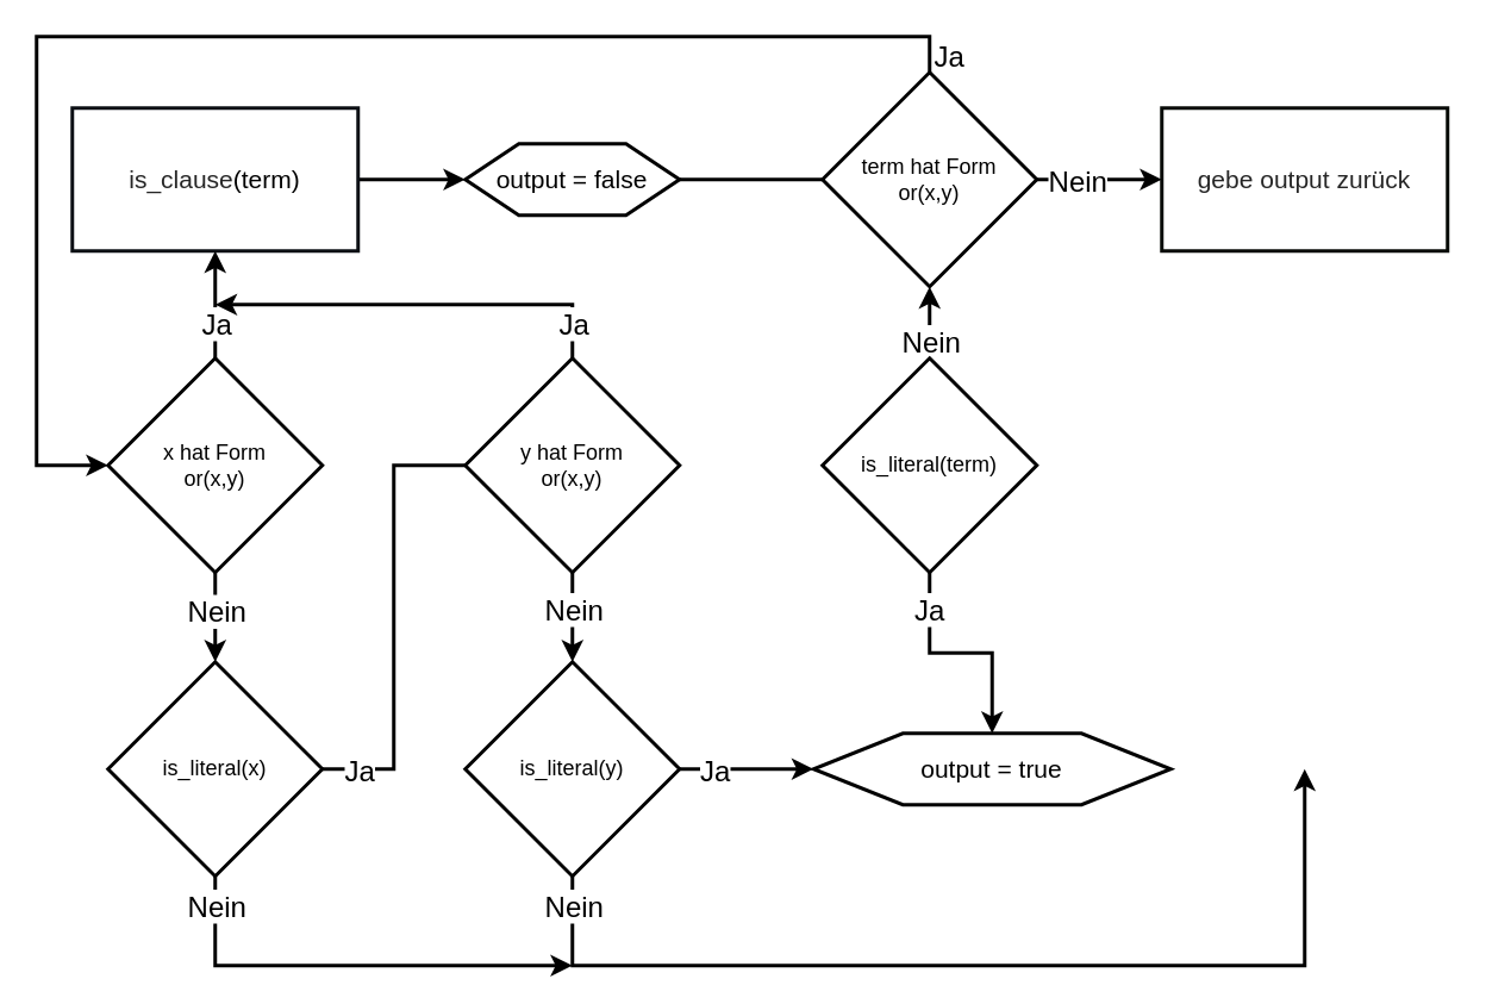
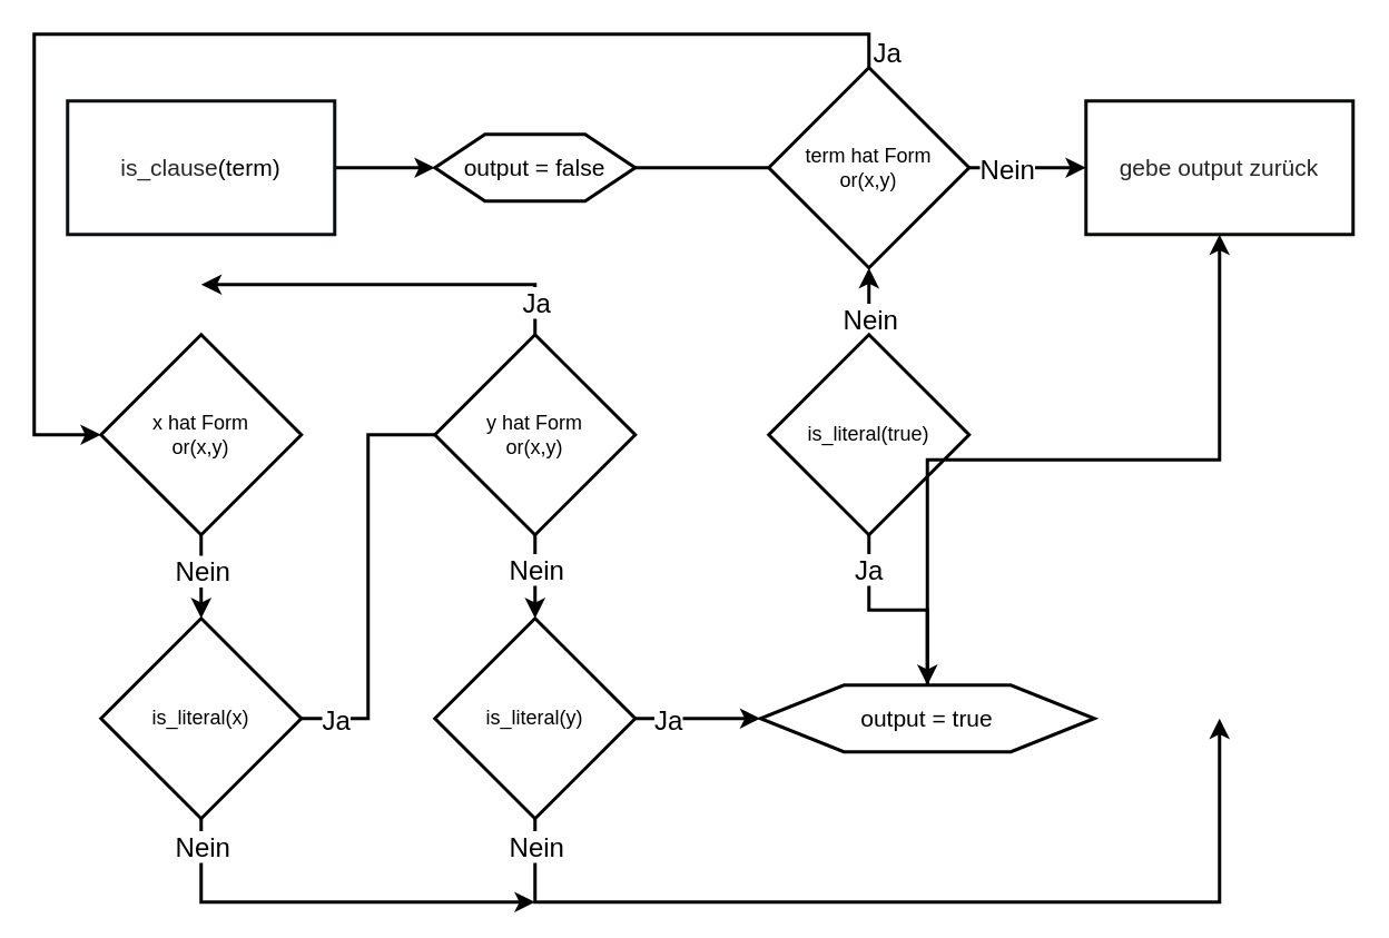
- <mxCell id="14" style="edgeStyle=orthogonalEdgeStyle;rounded=0;orthogonalLoop=1;jettySize=auto;html=1;startArrow=none;startFill=0;endArrow=classic;endFill=1;strokeWidth=2;entryX=0.5;entryY=1;entryDx=0;entryDy=0;" parent="1" source="16" target="3" edge="1"><mxGeometry relative="1" as="geometry"><mxPoint x="120" y="170" as="targetPoint" /></mxGeometry></mxCell>
- <mxCell id="15" value="&lt;font style=&quot;font-size: 16px&quot;&gt;Ja&lt;/font&gt;" style="edgeLabel;html=1;align=center;verticalAlign=middle;resizable=0;points=[];" parent="14" vertex="1" connectable="0"><mxGeometry x="0.36" y="-1" relative="1" as="geometry"><mxPoint x="-1" y="21" as="offset" /></mxGeometry></mxCell>
- <mxCell id="38" value="is_literal(term)" style="rhombus;whiteSpace=wrap;html=1;fillColor=none;strokeWidth=2;" vertex="1" parent="1"><mxGeometry x="460" y="200" width="120" height="120" as="geometry" /></mxCell>
+ <mxCell id="38" value="is_literal(true)" style="rhombus;whiteSpace=wrap;html=1;fillColor=none;strokeWidth=2;" vertex="1" parent="1"><mxGeometry x="460" y="200" width="120" height="120" as="geometry" /></mxCell>
+ <mxCell id="22" style="edgeStyle=orthogonalEdgeStyle;rounded=0;orthogonalLoop=1;jettySize=auto;html=1;startArrow=none;startFill=0;endArrow=classic;endFill=1;strokeWidth=2;" parent="1" source="31" target="4" edge="1"><mxGeometry relative="1" as="geometry"><mxPoint x="730" y="430" as="targetPoint" /></mxGeometry></mxCell>
